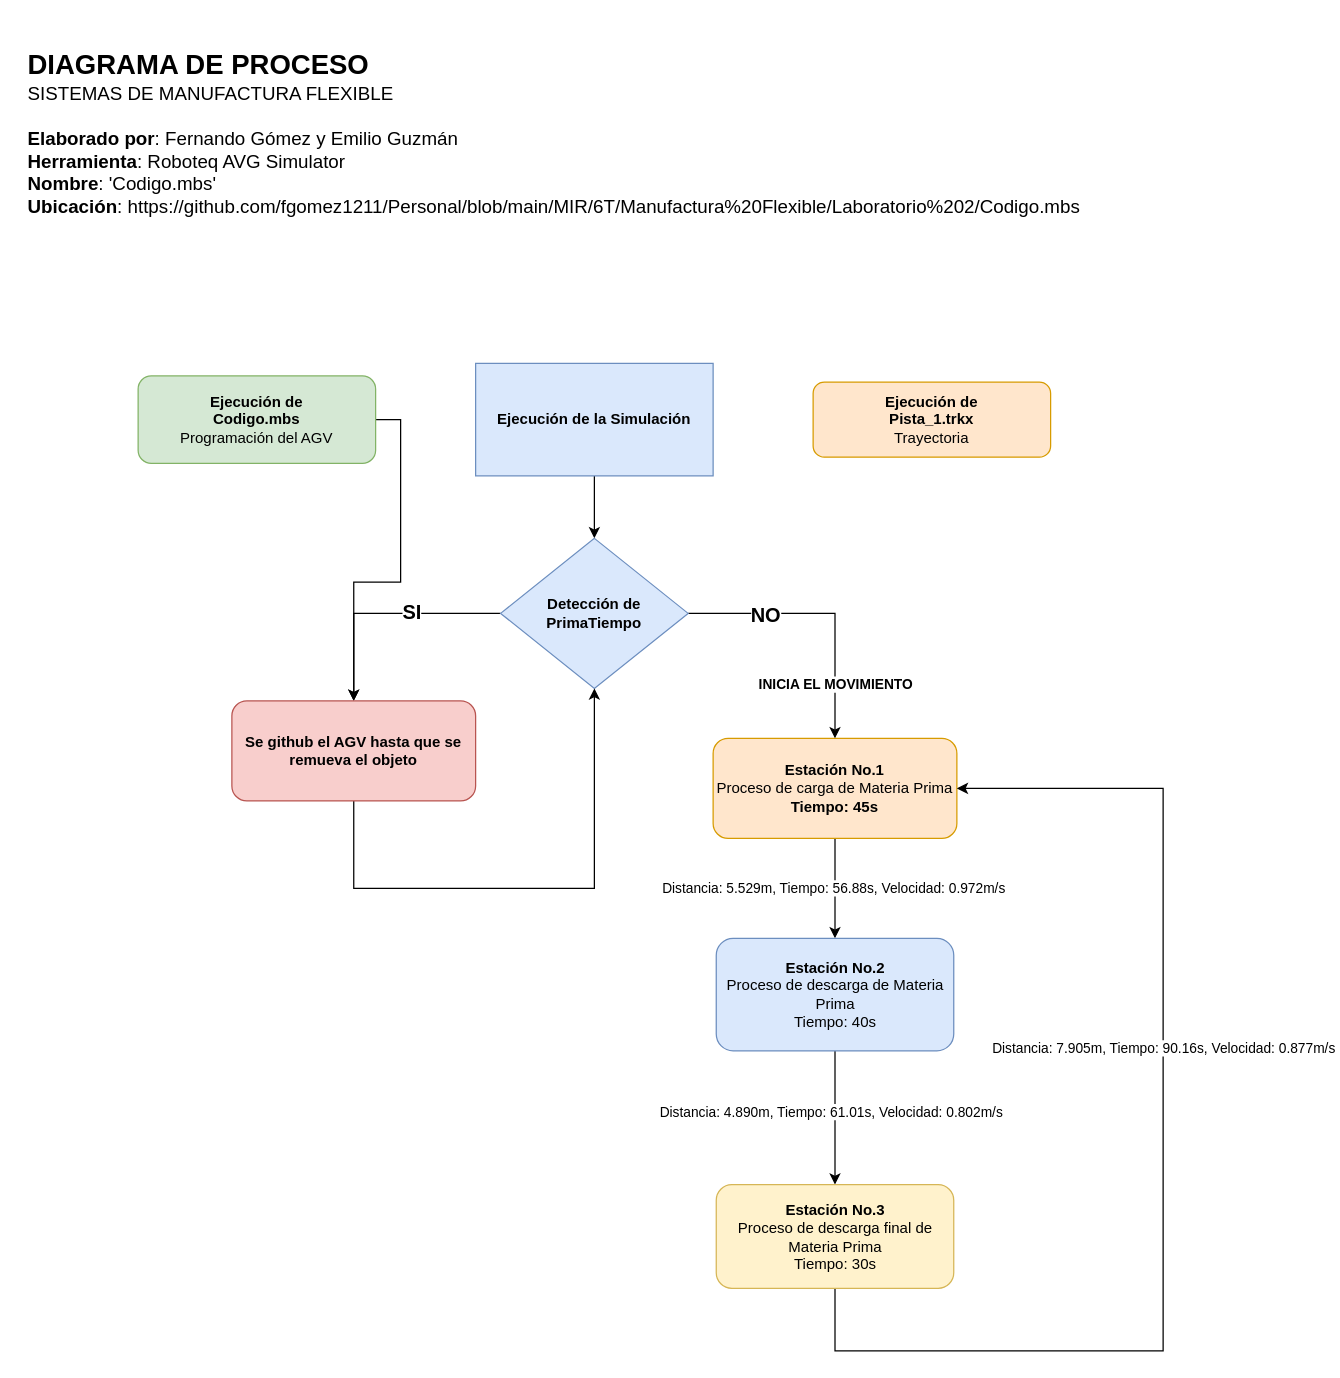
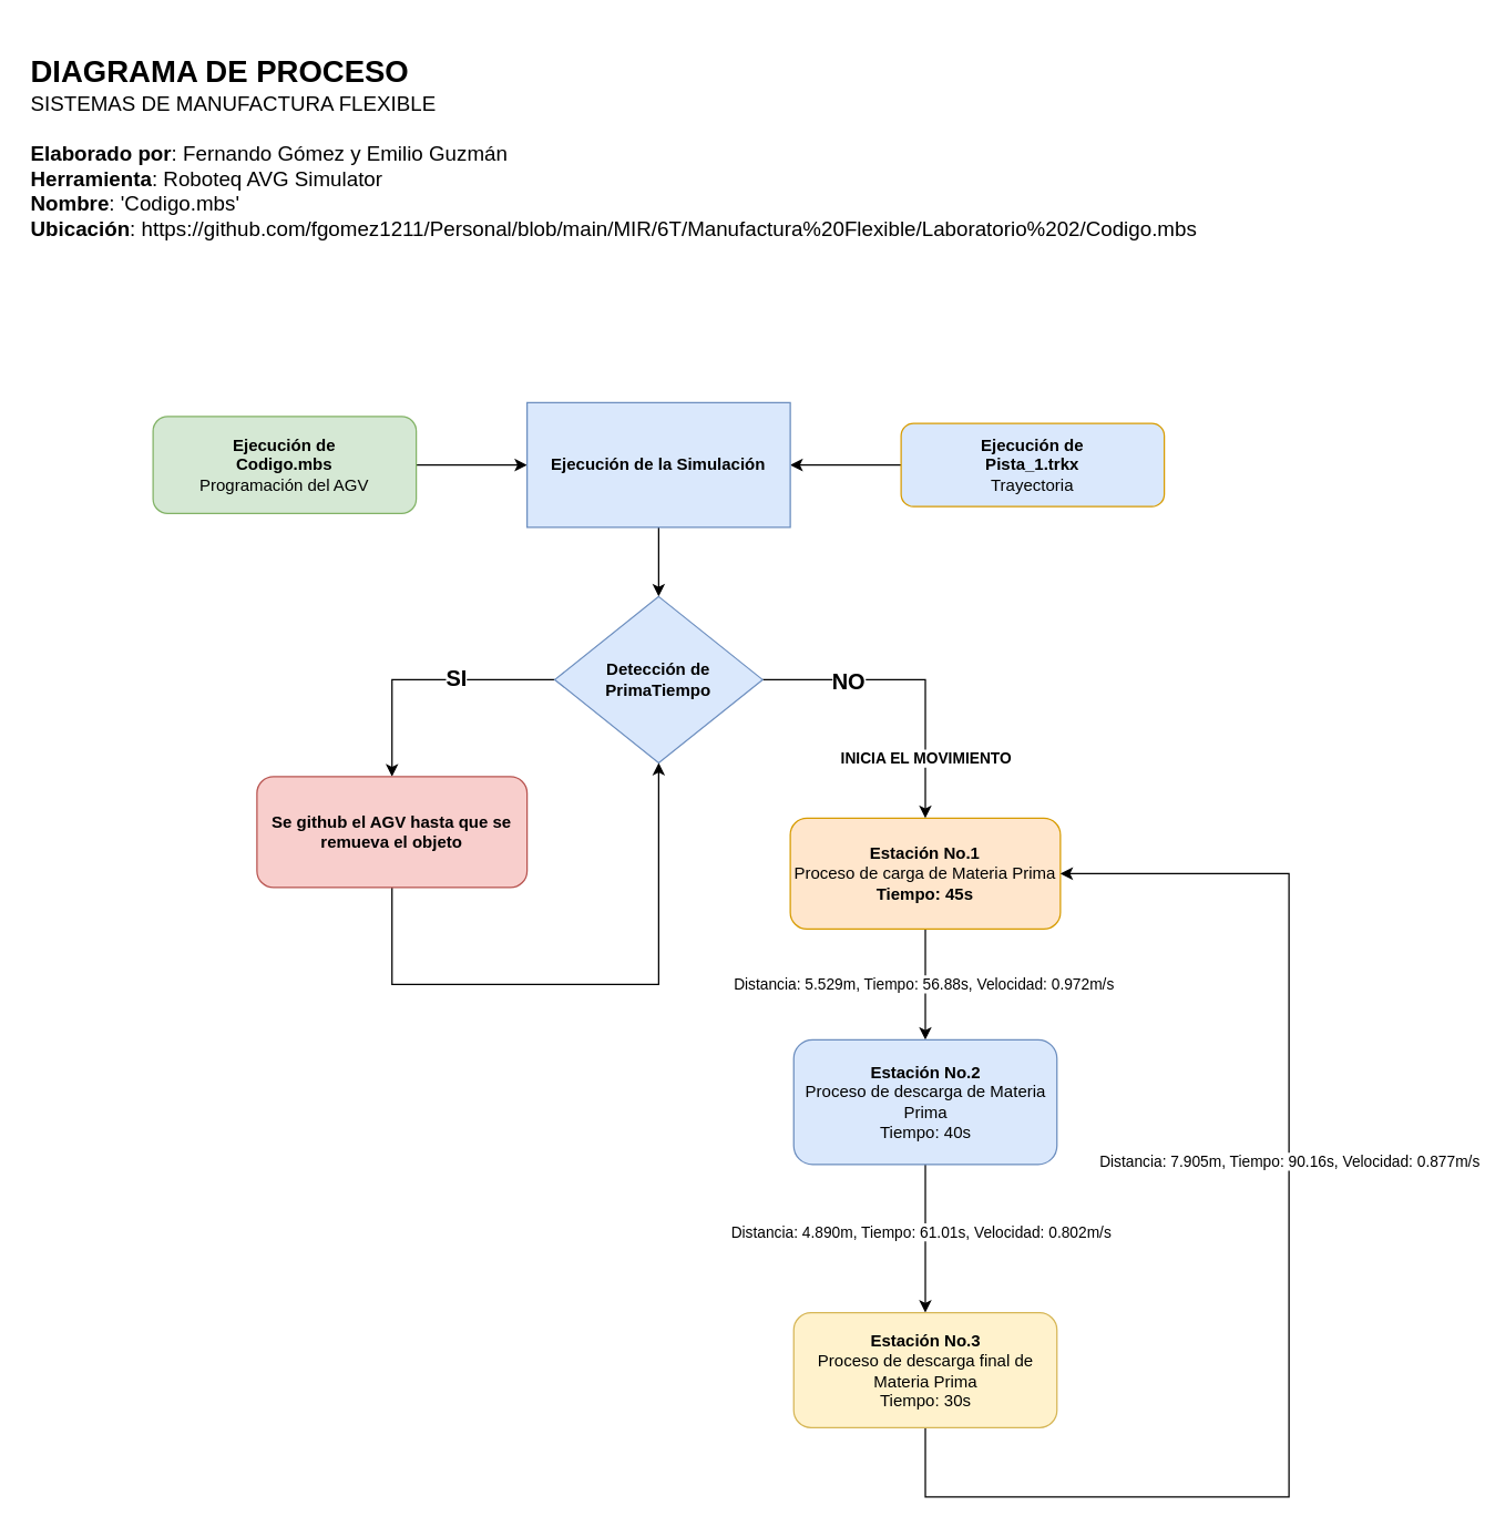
+ <mxCell id="10" style="edgeStyle=orthogonalEdgeStyle;rounded=0;orthogonalLoop=1;jettySize=auto;html=1;entryX=1;entryY=0.5;entryDx=0;entryDy=0;" parent="1" source="11" target="13" edge="1"><mxGeometry relative="1" as="geometry" /></mxCell>
- <mxCell id="11" value="&lt;b&gt;Ejecución de&lt;/b&gt;&lt;br&gt;&lt;b&gt;Pista_1.trkx&lt;/b&gt;&lt;br&gt;Trayectoria" style="whiteSpace=wrap;html=1;rounded=1;glass=0;strokeWidth=1;shadow=0;fillColor=#ffe6cc;strokeColor=#d79b00;" parent="1" vertex="1"><mxGeometry x="650" y="305" width="190" height="60" as="geometry" /></mxCell>
+ <mxCell id="11" value="&lt;b&gt;Ejecución de&lt;/b&gt;&lt;br&gt;&lt;b&gt;Pista_1.trkx&lt;/b&gt;&lt;br&gt;Trayectoria" style="whiteSpace=wrap;html=1;rounded=1;glass=0;strokeWidth=1;shadow=0;fillColor=#dae8fc;strokeColor=#d79b00;" parent="1" vertex="1"><mxGeometry x="650" y="305" width="190" height="60" as="geometry" /></mxCell>
- <mxCell id="2" style="edgeStyle=orthogonalEdgeStyle;rounded=0;orthogonalLoop=1;jettySize=auto;html=1;exitX=1;exitY=0.5;exitDx=0;exitDy=0;" edge="1" parent="1" source="3" target="24"><mxGeometry relative="1" as="geometry" /></mxCell>
+ <mxCell id="2" style="edgeStyle=orthogonalEdgeStyle;rounded=0;orthogonalLoop=1;jettySize=auto;html=1;exitX=1;exitY=0.5;exitDx=0;exitDy=0;" edge="1" parent="1" source="3" target="13"><mxGeometry relative="1" as="geometry" /></mxCell>
